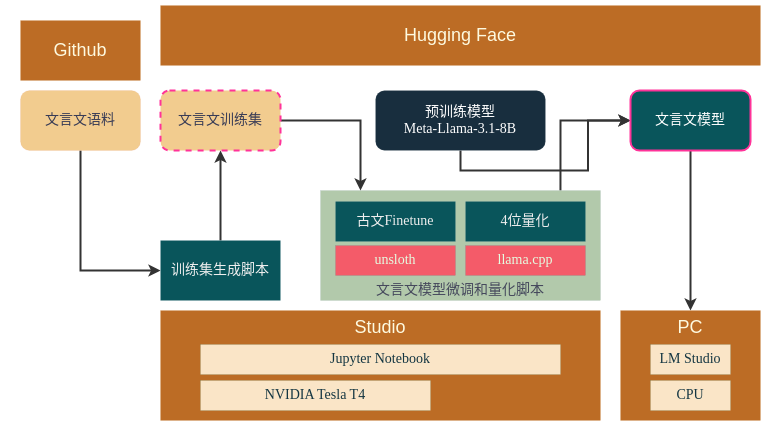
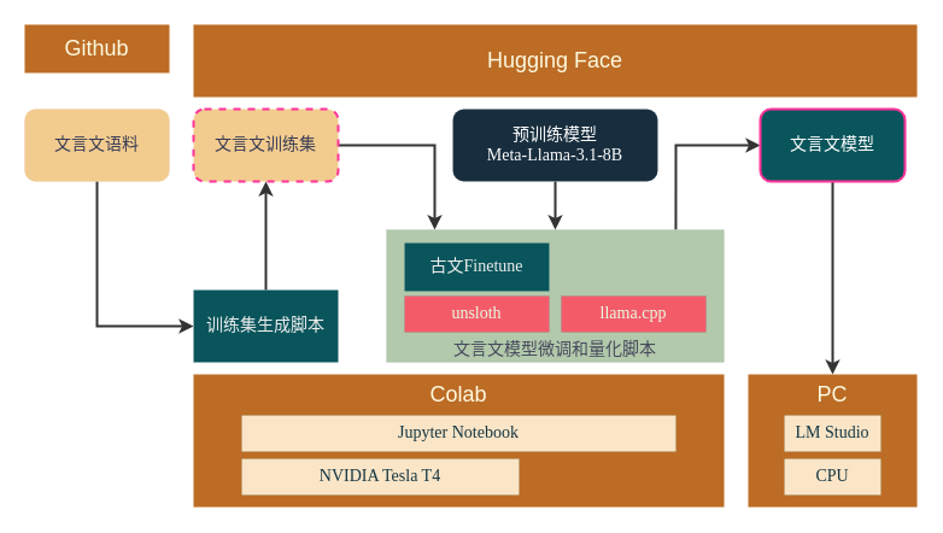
- <mxCell id="20" value="Hugging Face" style="rounded=0;whiteSpace=wrap;fillColor=#BC6C25;fontColor=#FEFAE0;strokeColor=#DDA15E;fontSize=18;labelBackgroundColor=none;strokeWidth=0;" parent="1" vertex="1"><mxGeometry x="160" y="5" width="600" height="60" as="geometry" /></mxCell>
+ <mxCell id="20" value="Hugging Face" style="rounded=0;whiteSpace=wrap;fillColor=#BC6C25;fontColor=#FEFAE0;strokeColor=#DDA15E;fontSize=18;labelBackgroundColor=none;strokeWidth=0;" parent="1" vertex="1"><mxGeometry x="160" y="20" width="600" height="60" as="geometry" /></mxCell>
- <mxCell id="19" value="Github" style="rounded=0;whiteSpace=wrap;fillColor=#BC6C25;fontColor=#FEFAE0;strokeColor=#DDA15E;fontSize=18;labelBackgroundColor=none;strokeWidth=0;" parent="1" vertex="1"><mxGeometry x="20" y="20" width="120" height="60" as="geometry" /></mxCell>
+ <mxCell id="19" value="Github" style="rounded=0;whiteSpace=wrap;fillColor=#BC6C25;fontColor=#FEFAE0;strokeColor=#DDA15E;fontSize=18;labelBackgroundColor=none;strokeWidth=0;" parent="1" vertex="1"><mxGeometry x="20" y="20" width="120" height="40" as="geometry" /></mxCell>
- <mxCell id="12" style="edgeStyle=orthogonalEdgeStyle;rounded=0;orthogonalLoop=1;jettySize=auto;html=1;exitX=0.5;exitY=1;exitDx=0;exitDy=0;strokeWidth=2;strokeColor=#333333;" parent="1" source="13" target="15" edge="1"><mxGeometry relative="1" as="geometry" /></mxCell>
+ <mxCell id="12" style="edgeStyle=orthogonalEdgeStyle;rounded=0;orthogonalLoop=1;jettySize=auto;html=1;exitX=0.5;exitY=1;exitDx=0;exitDy=0;strokeWidth=2;strokeColor=#333333;" parent="1" source="13" target="3" edge="1"><mxGeometry relative="1" as="geometry" /></mxCell>
- <mxCell id="11" value="4位量化" style="rounded=0;whiteSpace=wrap;fontFamily=Liu Jian Mao Cao;fontSize=14;labelBackgroundColor=none;fillColor=#09555B;strokeColor=#BAC8D3;fontColor=#EEEEEE;strokeWidth=0;" parent="1" vertex="1"><mxGeometry x="465" y="201" width="120" height="40" as="geometry" /></mxCell>
- <mxCell id="18" value="Studio" style="rounded=0;whiteSpace=wrap;verticalAlign=top;fillColor=#BC6C25;fontColor=#FEFAE0;strokeColor=#DDA15E;fontSize=18;labelBackgroundColor=none;strokeWidth=0;" parent="1" vertex="1"><mxGeometry x="160" y="310" width="440" height="110" as="geometry" /></mxCell>
+ <mxCell id="18" value="Colab" style="rounded=0;whiteSpace=wrap;verticalAlign=top;fillColor=#BC6C25;fontColor=#FEFAE0;strokeColor=#DDA15E;fontSize=18;labelBackgroundColor=none;strokeWidth=0;" parent="1" vertex="1"><mxGeometry x="160" y="310" width="440" height="110" as="geometry" /></mxCell>
